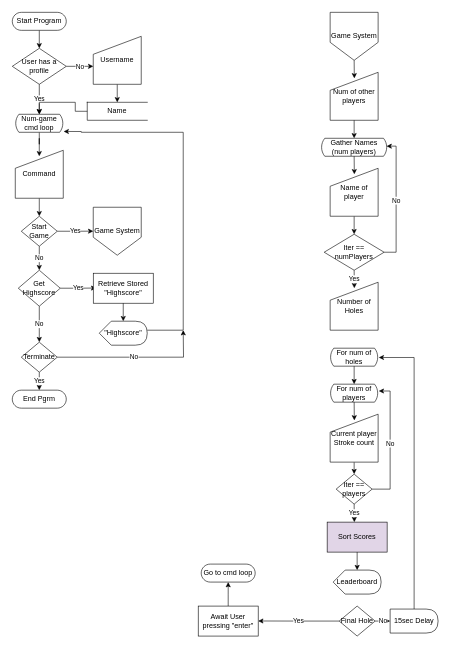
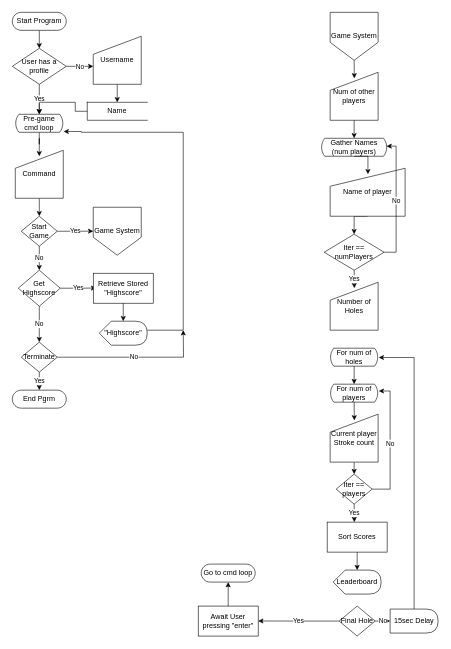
- <mxCell id="5" value="Num-game cmd loop" style="html=1;dashed=0;whiteSpace=wrap;shape=mxgraph.dfd.loop" vertex="1" parent="1"><mxGeometry x="25" y="190" width="80" height="30" as="geometry" /></mxCell>
+ <mxCell id="5" value="Pre-game cmd loop" style="html=1;dashed=0;whiteSpace=wrap;shape=mxgraph.dfd.loop" vertex="1" parent="1"><mxGeometry x="25" y="190" width="80" height="30" as="geometry" /></mxCell>
- <mxCell id="35" value="Name of player" style="shape=manualInput;whiteSpace=wrap;html=1;" vertex="1" parent="1"><mxGeometry x="550" y="280" width="80" height="80" as="geometry" /></mxCell>
+ <mxCell id="35" value="Name of player" style="shape=manualInput;whiteSpace=wrap;html=1;" vertex="1" parent="1"><mxGeometry x="550" y="280" width="125" height="80" as="geometry" /></mxCell>
- <mxCell id="51" value="Sort Scores" style="html=1;dashed=0;whiteSpace=wrap;fillColor=#e1d5e7;" vertex="1" parent="1"><mxGeometry x="545" y="870" width="100" height="50" as="geometry" /></mxCell>
+ <mxCell id="51" value="Sort Scores" style="html=1;dashed=0;whiteSpace=wrap;" vertex="1" parent="1"><mxGeometry x="545" y="870" width="100" height="50" as="geometry" /></mxCell>
